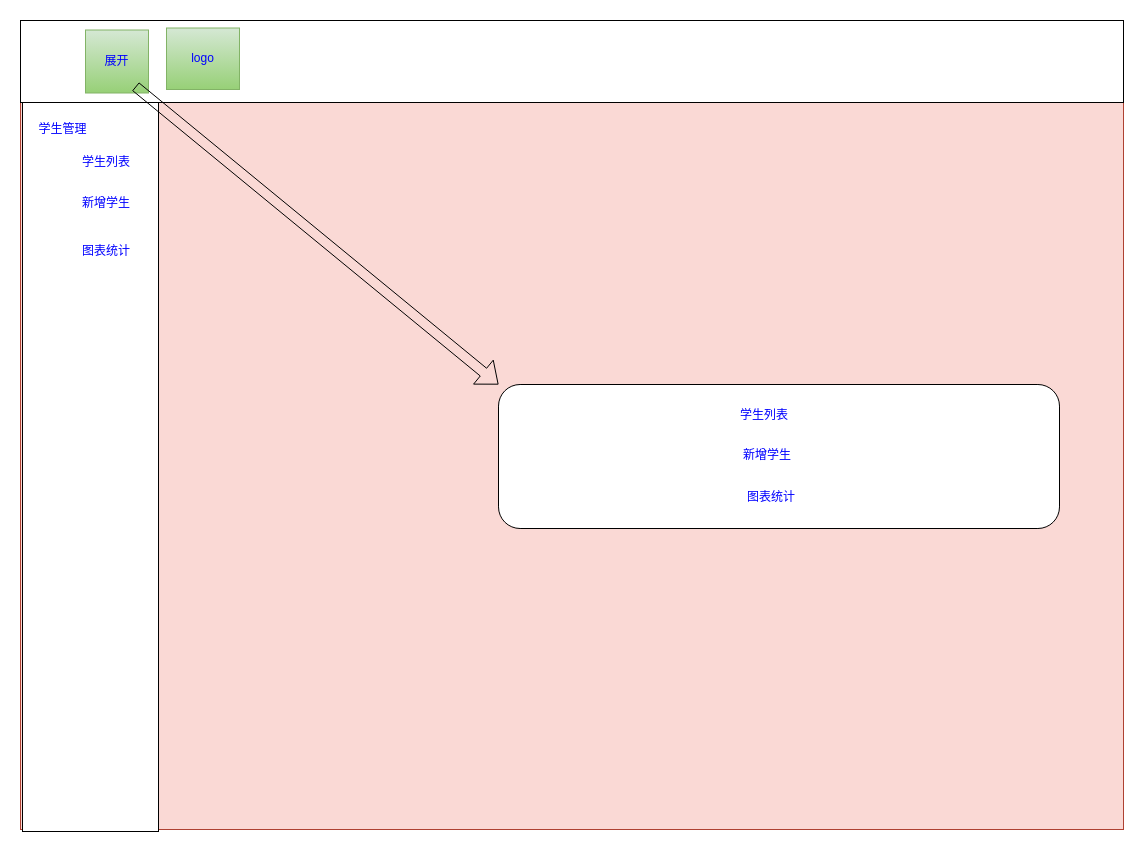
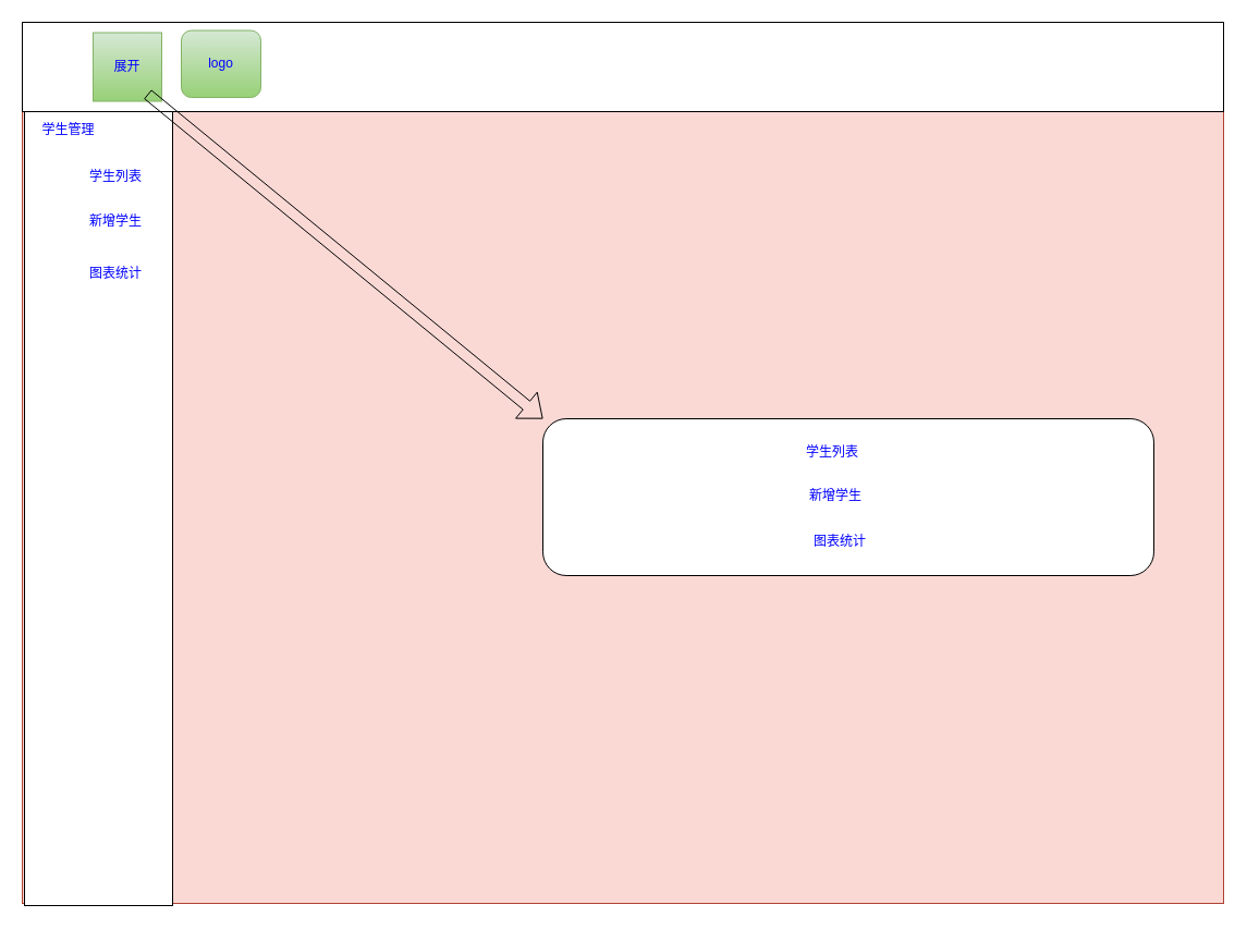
- <mxCell id="5" value="logo" style="rounded=0;whiteSpace=wrap;html=1;gradientColor=#97d077;fillColor=#d5e8d4;strokeColor=#82b366;fontColor=#0000FF;" vertex="1" parent="1"><mxGeometry x="166" y="27.5" width="73" height="61.5" as="geometry" /></mxCell>
+ <mxCell id="5" value="logo" style="whiteSpace=wrap;html=1;gradientColor=#97d077;fillColor=#d5e8d4;strokeColor=#82b366;fontColor=#0000FF;rounded=1;" vertex="1" parent="1"><mxGeometry x="166" y="27.5" width="73" height="61.5" as="geometry" /></mxCell>
- <mxCell id="7" value="学生管理" style="text;html=1;strokeColor=none;fillColor=none;align=center;verticalAlign=middle;whiteSpace=wrap;rounded=0;fontColor=#0000FF;" vertex="1" parent="1"><mxGeometry x="28" y="119" width="69" height="20" as="geometry" /></mxCell>
+ <mxCell id="7" value="学生管理" style="text;html=1;strokeColor=none;fillColor=none;align=center;verticalAlign=middle;whiteSpace=wrap;rounded=0;fontColor=#0000FF;" vertex="1" parent="1"><mxGeometry x="28" y="109" width="69" height="20" as="geometry" /></mxCell>
